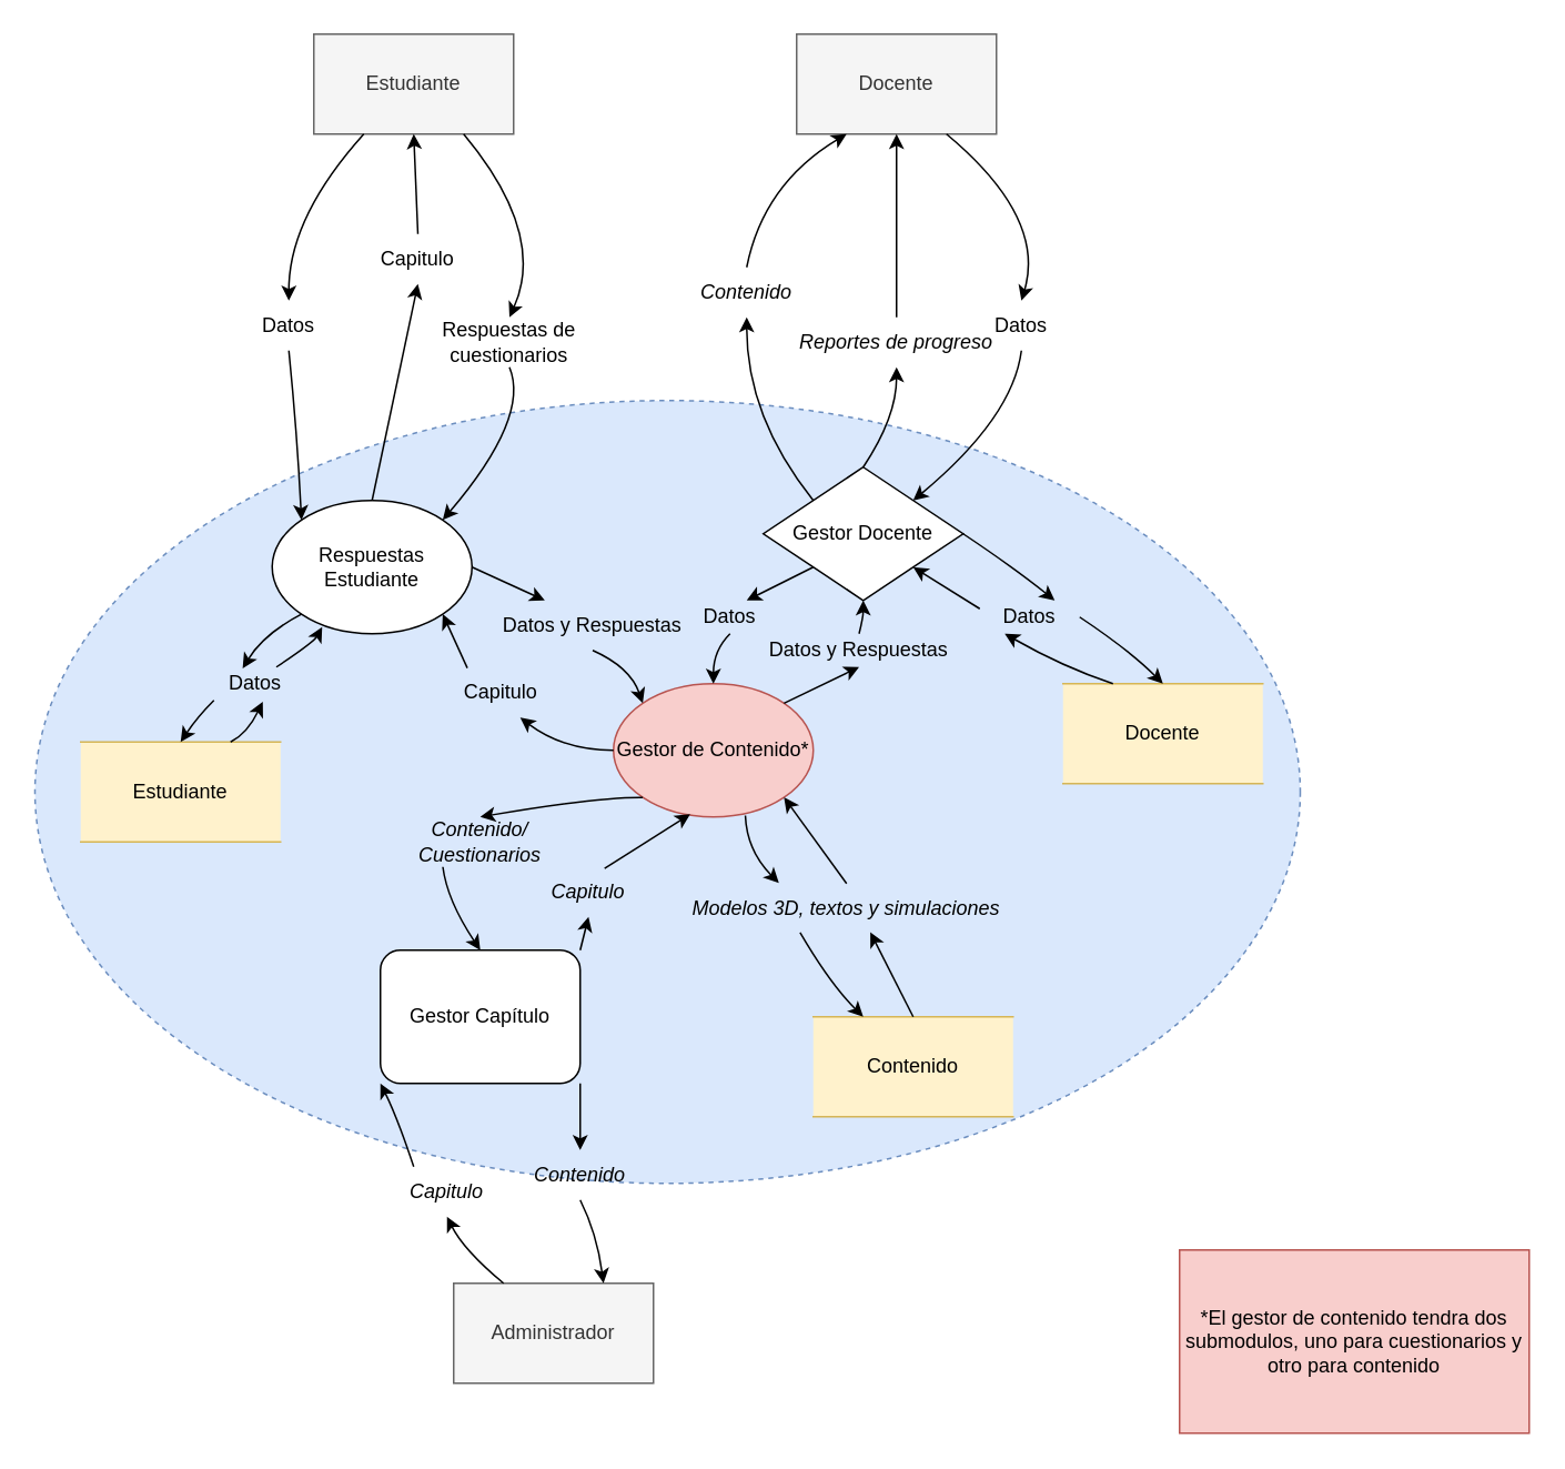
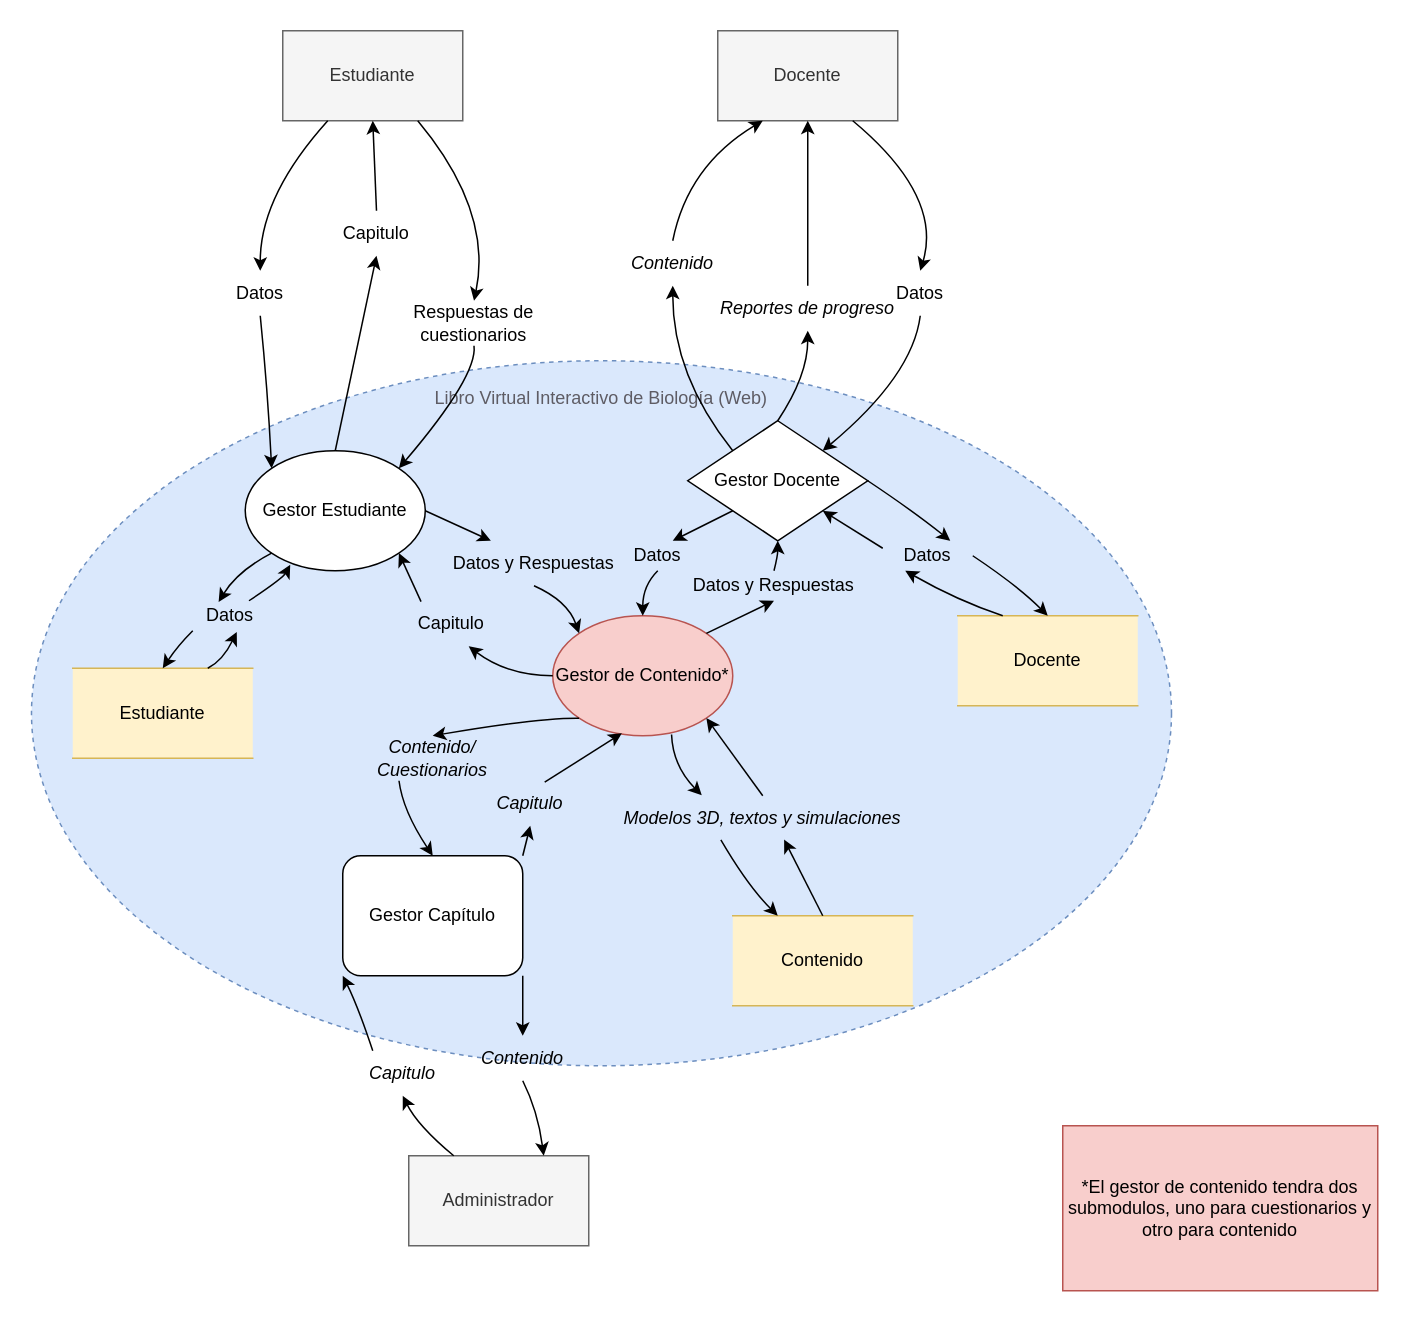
- <mxCell id="31" value="&lt;span data-end=&quot;2536&quot; data-start=&quot;2498&quot;&gt;Respuestas de cuestionarios&lt;/span&gt;" style="text;html=1;align=center;verticalAlign=middle;whiteSpace=wrap;rounded=0;" vertex="1" parent="1"><mxGeometry x="248" y="190" width="115" height="30" as="geometry" /></mxCell>
+ <mxCell id="31" value="&lt;span data-end=&quot;2536&quot; data-start=&quot;2498&quot;&gt;Respuestas de cuestionarios&lt;/span&gt;" style="text;html=1;align=center;verticalAlign=middle;whiteSpace=wrap;rounded=0;" vertex="1" parent="1"><mxGeometry x="258" y="200" width="115" height="30" as="geometry" /></mxCell>
+ <mxCell id="3" value="&lt;span style=&quot;color: light-dark(rgb(94, 92, 100), rgb(237, 237, 237));&quot;&gt;Libro Virtual Interactivo de Biología (Web)&lt;/span&gt;" style="text;html=1;align=center;verticalAlign=middle;whiteSpace=wrap;rounded=0;" vertex="1" parent="1"><mxGeometry x="283" y="250" width="235" height="30" as="geometry" /></mxCell>
- <mxCell id="4" value="Respuestas Estudiante" style="ellipse;whiteSpace=wrap;html=1;" vertex="1" parent="1"><mxGeometry x="163" y="300" width="120" height="80" as="geometry" /></mxCell>
+ <mxCell id="4" value="Gestor Estudiante" style="ellipse;whiteSpace=wrap;html=1;" vertex="1" parent="1"><mxGeometry x="163" y="300" width="120" height="80" as="geometry" /></mxCell>
